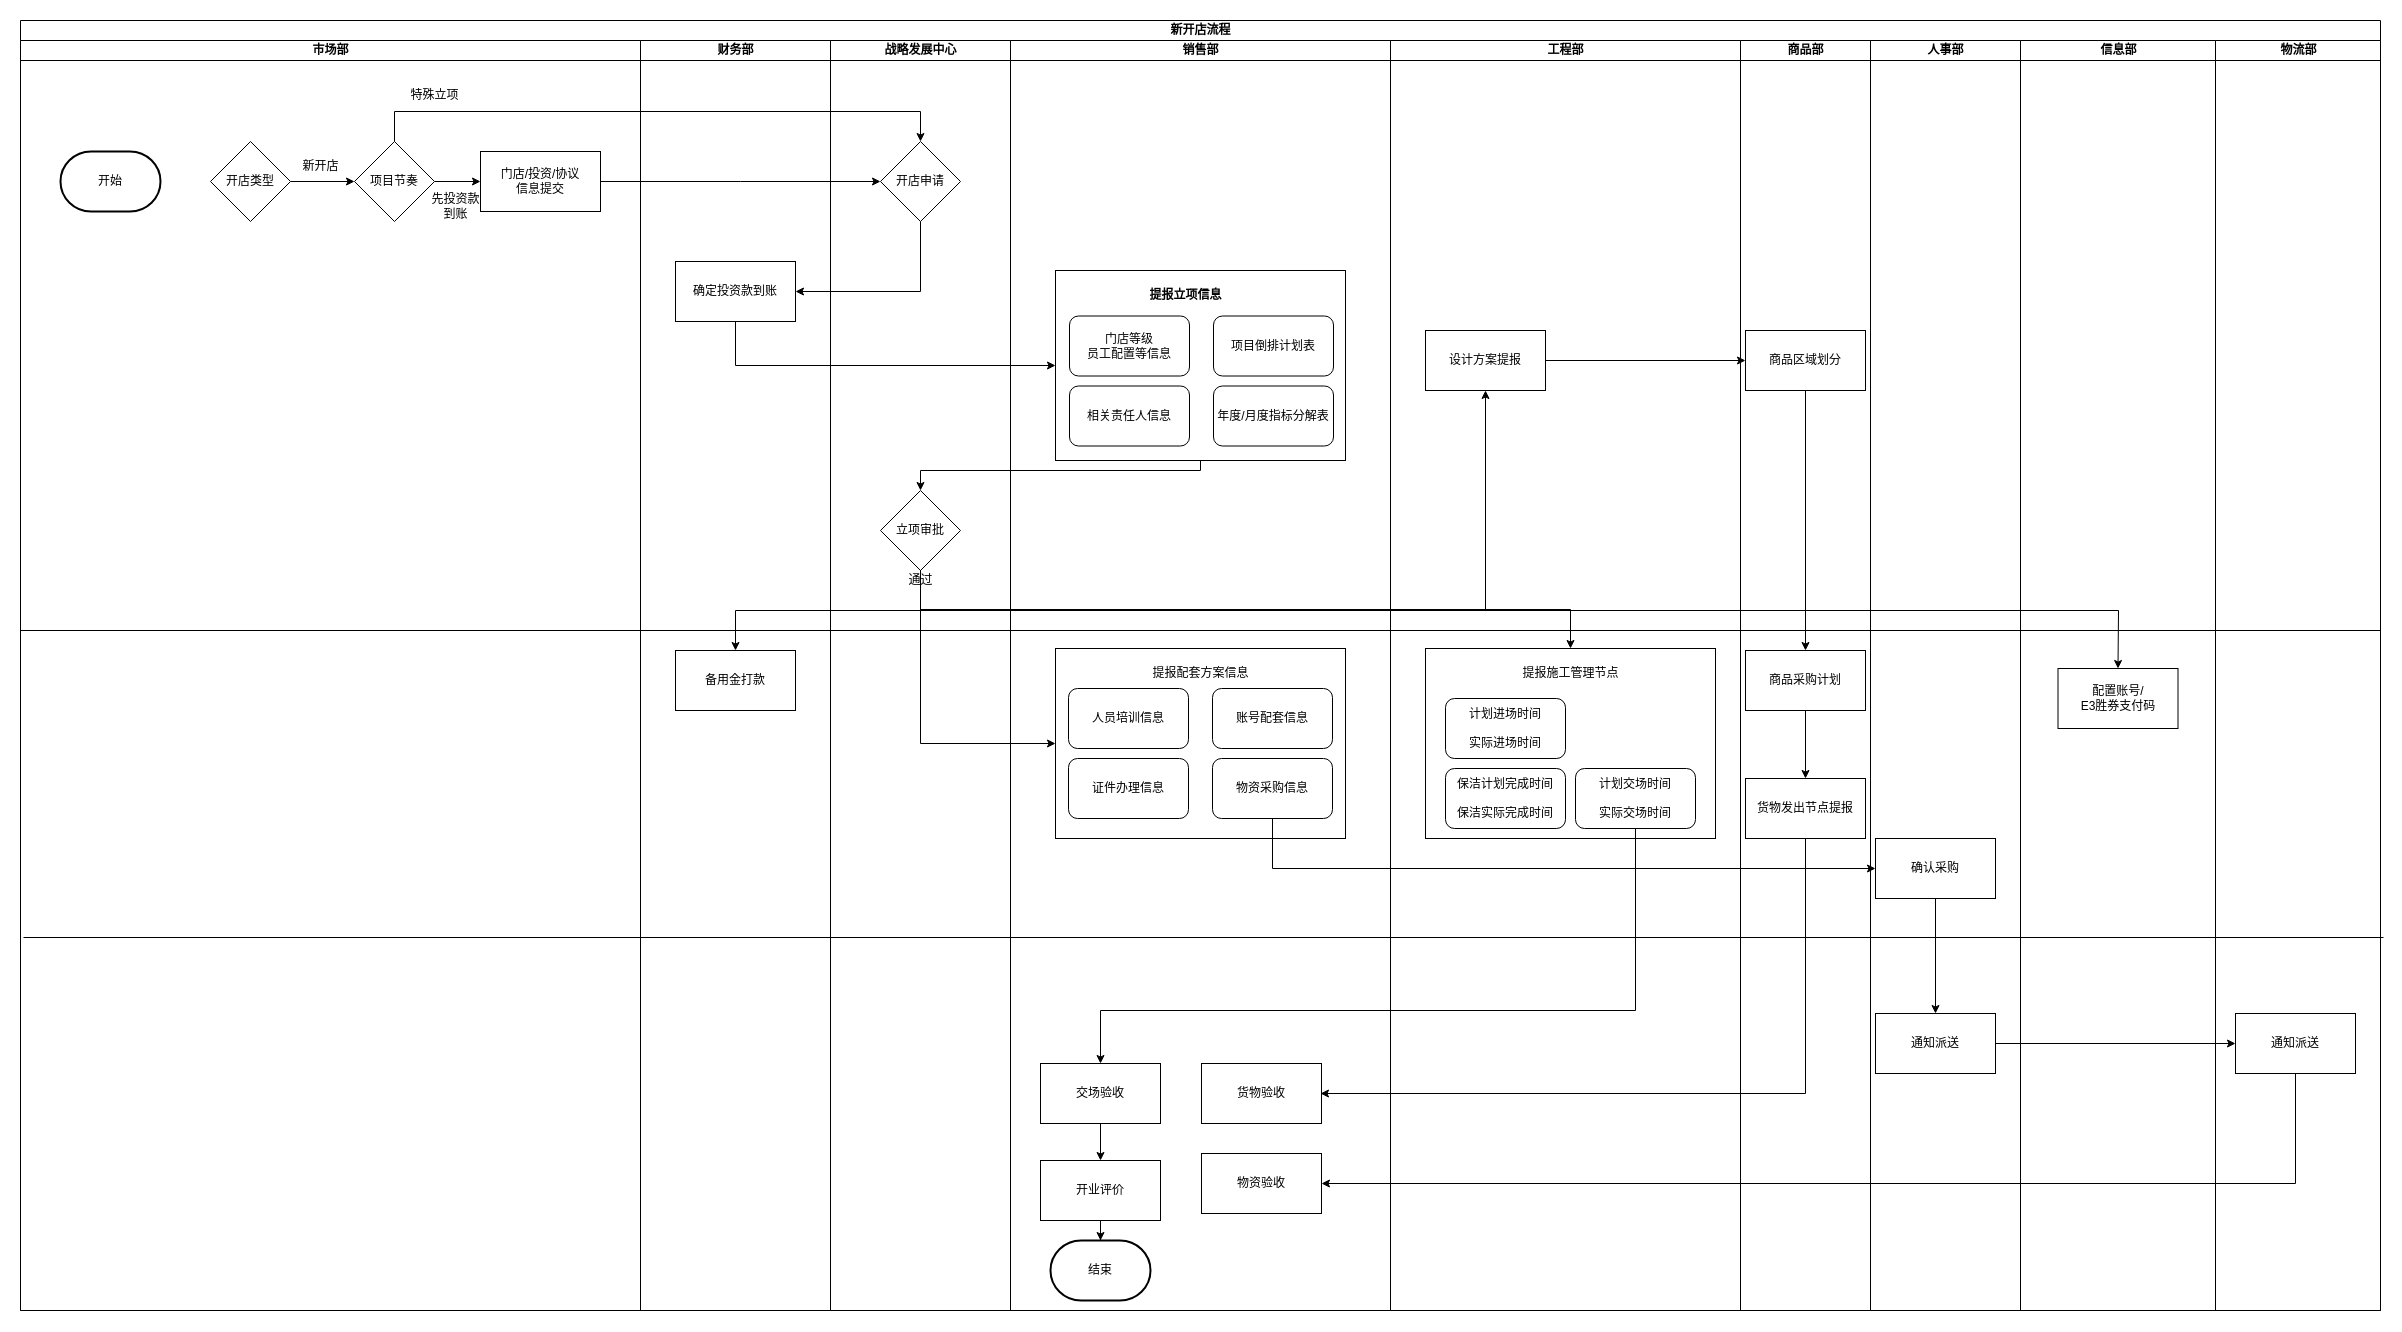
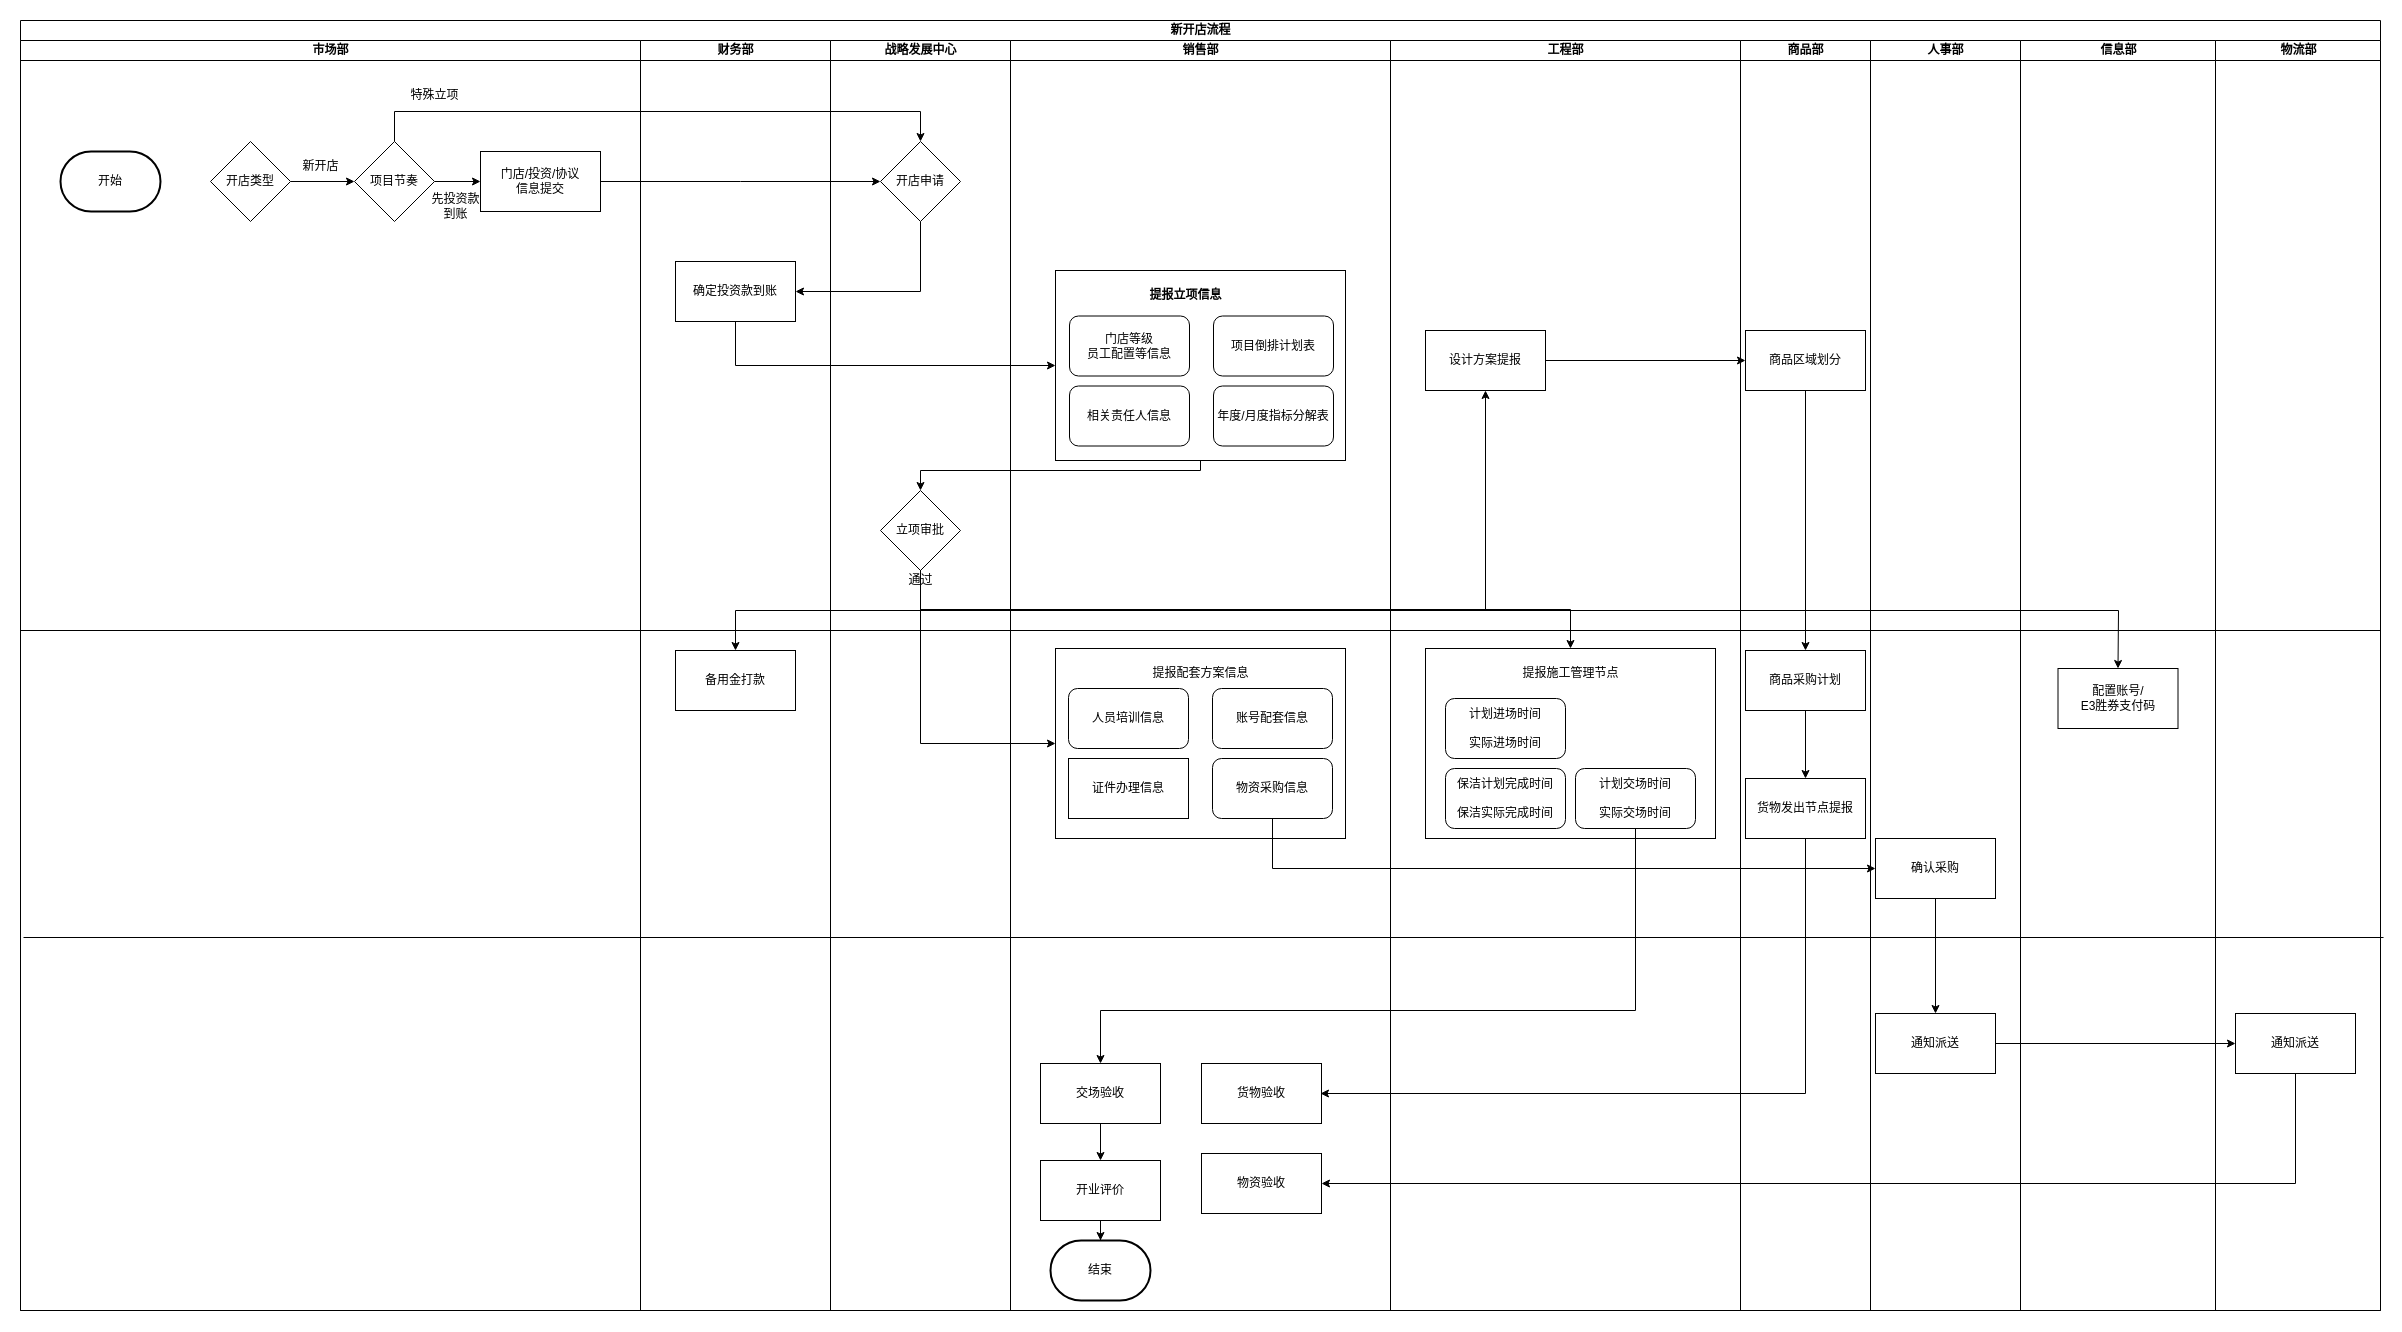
- <mxCell id="36" value="证件办理信息" style="rounded=1;whiteSpace=wrap;html=1;" vertex="1" parent="21"><mxGeometry x="58" y="718" width="120" height="60" as="geometry" /></mxCell>
+ <mxCell id="36" value="证件办理信息" style="whiteSpace=wrap;html=1;rounded=0;" vertex="1" parent="21"><mxGeometry x="58" y="718" width="120" height="60" as="geometry" /></mxCell>
